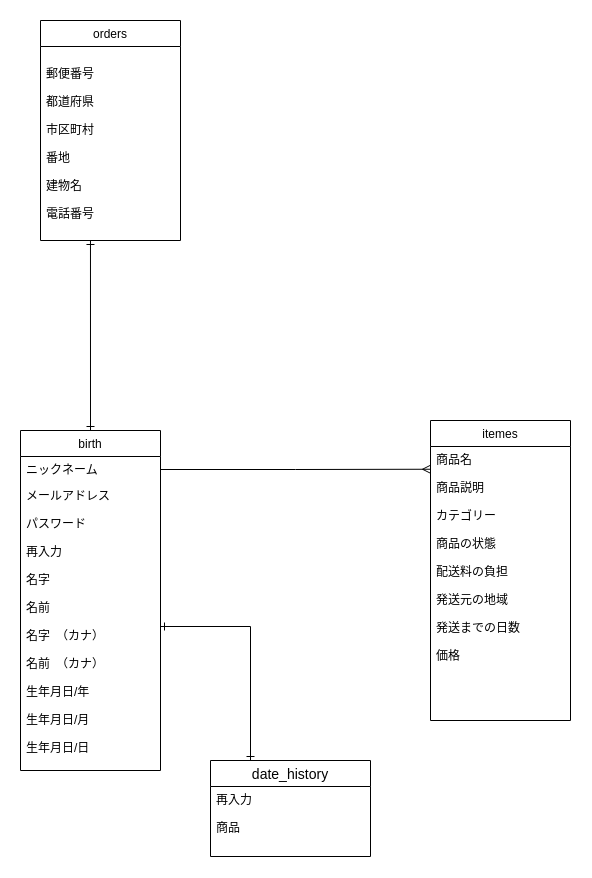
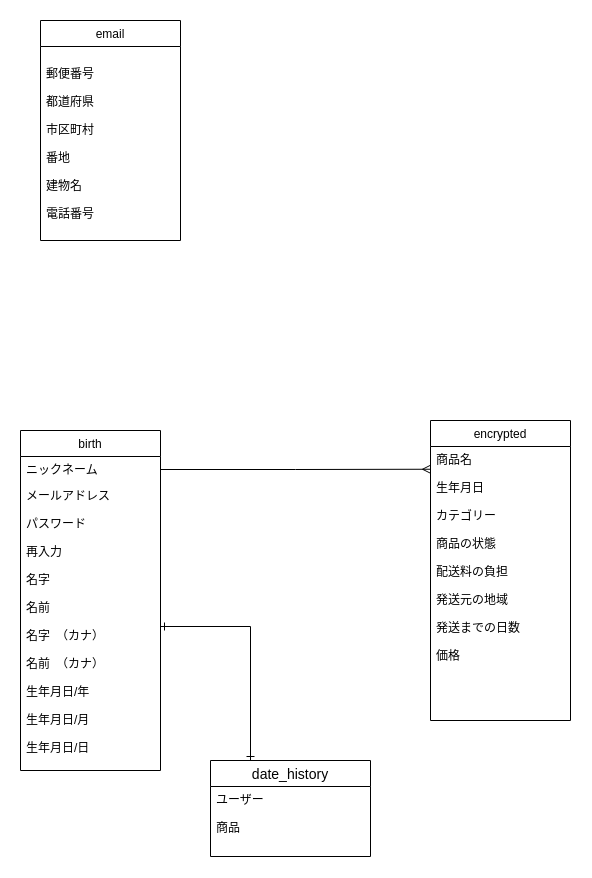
- <mxCell id="8" value="orders" style="swimlane;fontStyle=0;childLayout=stackLayout;horizontal=1;startSize=26;fillColor=none;horizontalStack=0;resizeParent=1;resizeParentMax=0;resizeLast=0;collapsible=1;marginBottom=0;" parent="1" vertex="1"><mxGeometry x="40" y="20" width="140" height="220" as="geometry" /></mxCell>
+ <mxCell id="8" value="email" style="swimlane;fontStyle=0;childLayout=stackLayout;horizontal=1;startSize=26;fillColor=none;horizontalStack=0;resizeParent=1;resizeParentMax=0;resizeLast=0;collapsible=1;marginBottom=0;" parent="1" vertex="1"><mxGeometry x="40" y="20" width="140" height="220" as="geometry" /></mxCell>
- <mxCell id="2" style="edgeStyle=orthogonalEdgeStyle;rounded=0;orthogonalLoop=1;jettySize=auto;html=1;exitX=0.5;exitY=0;exitDx=0;exitDy=0;entryX=0.357;entryY=1;entryDx=0;entryDy=0;entryPerimeter=0;startArrow=ERone;startFill=0;endArrow=ERone;endFill=0;" edge="1" parent="1" source="3" target="9"><mxGeometry relative="1" as="geometry" /></mxCell>
- <mxCell id="6" value="itemes" style="swimlane;fontStyle=0;childLayout=stackLayout;horizontal=1;startSize=26;fillColor=none;horizontalStack=0;resizeParent=1;resizeParentMax=0;resizeLast=0;collapsible=1;marginBottom=0;" parent="1" vertex="1"><mxGeometry x="430" y="420" width="140" height="300" as="geometry" /></mxCell>
+ <mxCell id="6" value="encrypted" style="swimlane;fontStyle=0;childLayout=stackLayout;horizontal=1;startSize=26;fillColor=none;horizontalStack=0;resizeParent=1;resizeParentMax=0;resizeLast=0;collapsible=1;marginBottom=0;" parent="1" vertex="1"><mxGeometry x="430" y="420" width="140" height="300" as="geometry" /></mxCell>
- <mxCell id="7" value="商品名&#10;&#10;商品説明&#10;&#10;カテゴリー&#10;&#10;商品の状態&#10;&#10;配送料の負担&#10;&#10;発送元の地域&#10;&#10;発送までの日数&#10;&#10;価格" style="text;strokeColor=none;fillColor=none;align=left;verticalAlign=top;spacingLeft=4;spacingRight=4;overflow=hidden;rotatable=0;points=[[0,0.5],[1,0.5]];portConstraint=eastwest;" parent="6" vertex="1"><mxGeometry y="26" width="140" height="274" as="geometry" /></mxCell>
+ <mxCell id="7" value="商品名&#10;&#10;生年月日&#10;&#10;カテゴリー&#10;&#10;商品の状態&#10;&#10;配送料の負担&#10;&#10;発送元の地域&#10;&#10;発送までの日数&#10;&#10;価格" style="text;strokeColor=none;fillColor=none;align=left;verticalAlign=top;spacingLeft=4;spacingRight=4;overflow=hidden;rotatable=0;points=[[0,0.5],[1,0.5]];portConstraint=eastwest;" parent="6" vertex="1"><mxGeometry y="26" width="140" height="274" as="geometry" /></mxCell>
- <mxCell id="13" value="再入力&#10;&#10;商品" style="text;strokeColor=none;fillColor=none;spacingLeft=4;spacingRight=4;overflow=hidden;rotatable=0;points=[[0,0.5],[1,0.5]];portConstraint=eastwest;fontSize=12;" vertex="1" parent="12"><mxGeometry y="26" width="160" height="70" as="geometry" /></mxCell>
+ <mxCell id="13" value="ユーザー&#10;&#10;商品" style="text;strokeColor=none;fillColor=none;spacingLeft=4;spacingRight=4;overflow=hidden;rotatable=0;points=[[0,0.5],[1,0.5]];portConstraint=eastwest;fontSize=12;" vertex="1" parent="12"><mxGeometry y="26" width="160" height="70" as="geometry" /></mxCell>
